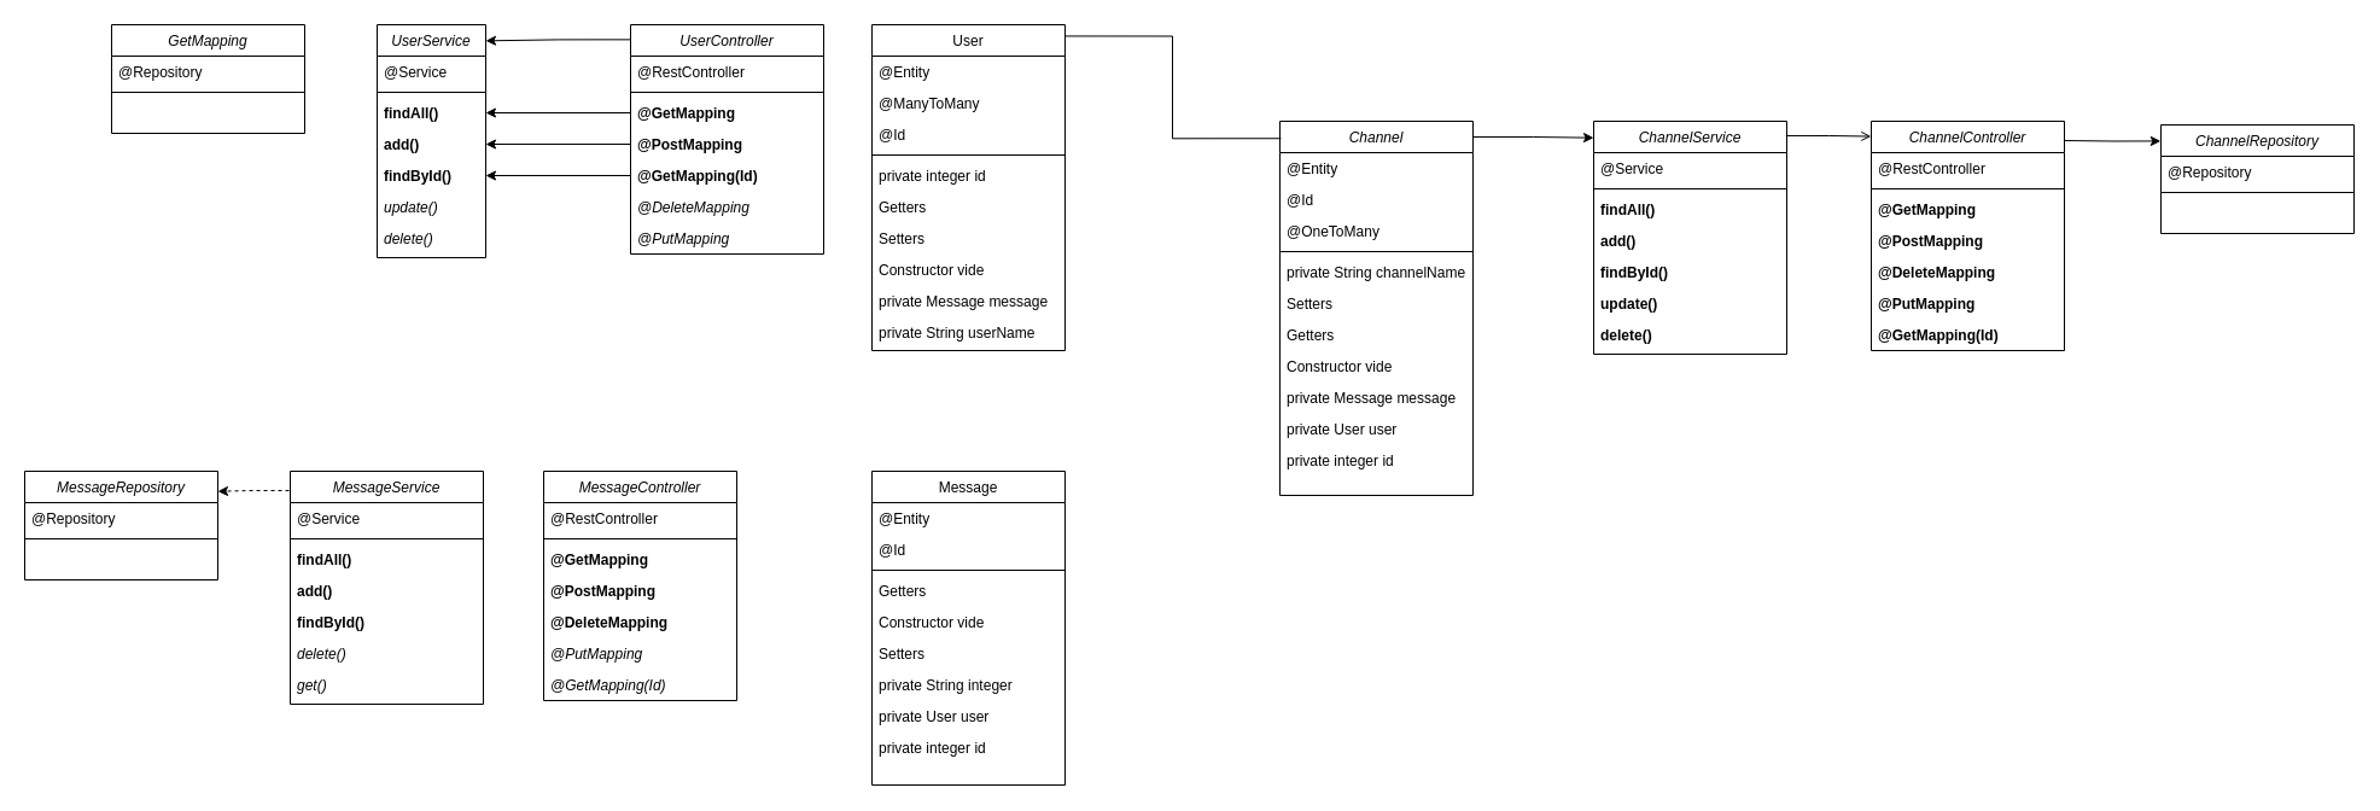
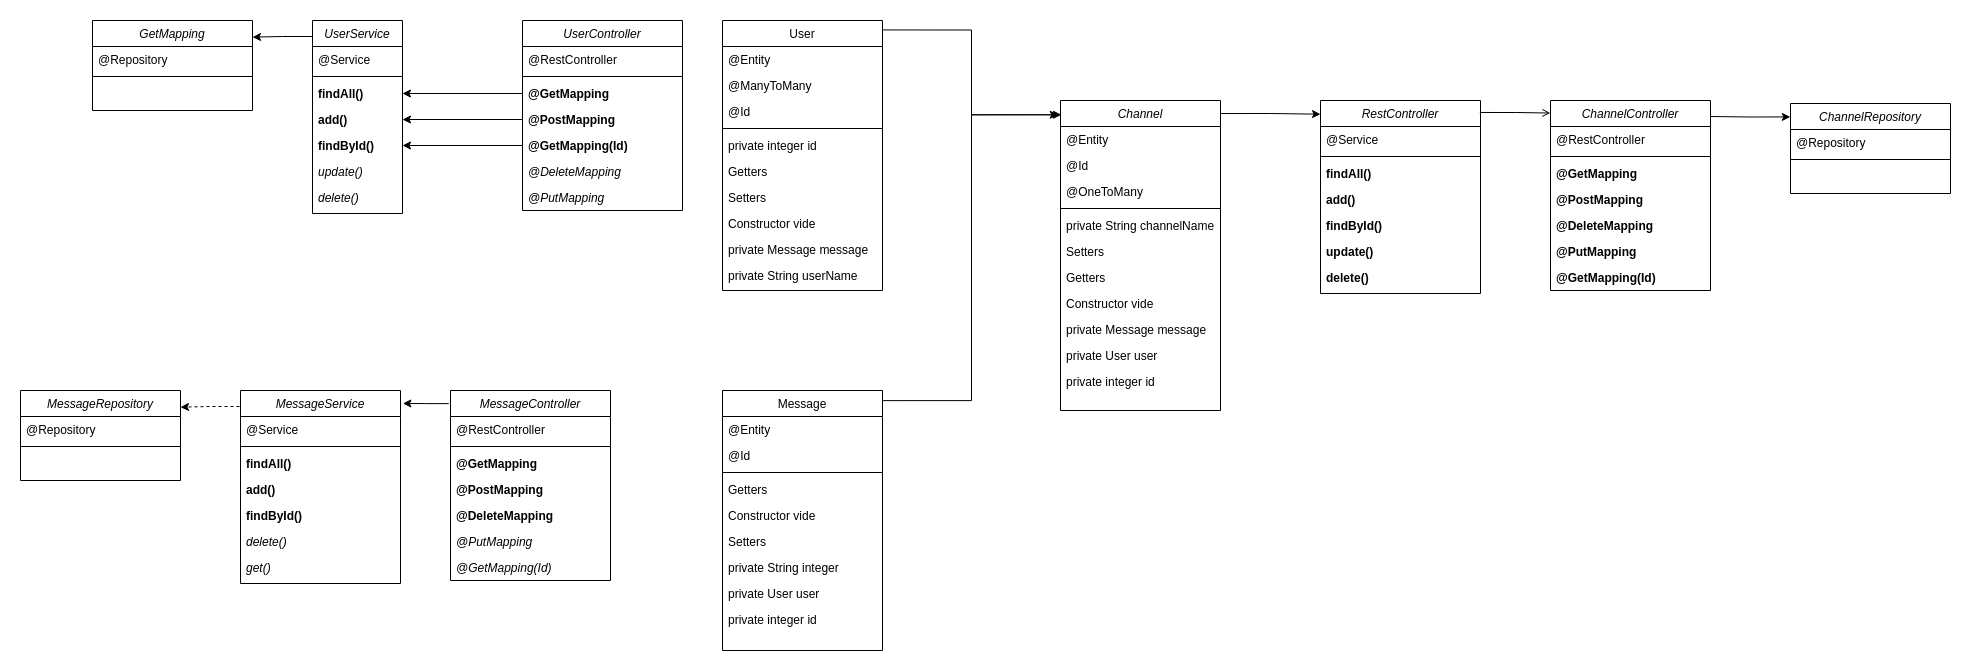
- <mxCell id="99" style="edgeStyle=orthogonalEdgeStyle;rounded=0;orthogonalLoop=1;jettySize=auto;html=1;exitX=-0.002;exitY=0.065;exitDx=0;exitDy=0;entryX=1;entryY=0.069;entryDx=0;entryDy=0;entryPerimeter=0;exitPerimeter=0;" edge="1" parent="1" source="63" target="71"><mxGeometry relative="1" as="geometry" /></mxCell>
+ <mxCell id="62" style="edgeStyle=orthogonalEdgeStyle;rounded=0;orthogonalLoop=1;jettySize=auto;html=1;exitX=-0.006;exitY=0.083;exitDx=0;exitDy=0;exitPerimeter=0;entryX=1;entryY=0.185;entryDx=0;entryDy=0;entryPerimeter=0;" edge="1" parent="1" source="71" target="59"><mxGeometry relative="1" as="geometry"><mxPoint x="152" y="20" as="sourcePoint" /></mxGeometry></mxCell>
- <mxCell id="38" value="ChannelService" style="swimlane;fontStyle=2;align=center;verticalAlign=top;childLayout=stackLayout;horizontal=1;startSize=26;horizontalStack=0;resizeParent=1;resizeLast=0;collapsible=1;marginBottom=0;rounded=0;shadow=0;strokeWidth=1;" vertex="1" parent="1"><mxGeometry x="1320" y="100" width="160" height="193" as="geometry"><mxRectangle x="230" y="140" width="160" height="26" as="alternateBounds" /></mxGeometry></mxCell>
+ <mxCell id="38" value="RestController" style="swimlane;fontStyle=2;align=center;verticalAlign=top;childLayout=stackLayout;horizontal=1;startSize=26;horizontalStack=0;resizeParent=1;resizeLast=0;collapsible=1;marginBottom=0;rounded=0;shadow=0;strokeWidth=1;" vertex="1" parent="1"><mxGeometry x="1320" y="100" width="160" height="193" as="geometry"><mxRectangle x="230" y="140" width="160" height="26" as="alternateBounds" /></mxGeometry></mxCell>
- <mxCell id="54" style="edgeStyle=orthogonalEdgeStyle;rounded=0;orthogonalLoop=1;jettySize=auto;html=1;exitX=1.001;exitY=0.035;exitDx=0;exitDy=0;entryX=0.006;entryY=0.046;entryDx=0;entryDy=0;entryPerimeter=0;exitPerimeter=0;endArrow=none;" edge="1" parent="1" source="17" target="5"><mxGeometry relative="1" as="geometry" /></mxCell>
+ <mxCell id="54" style="edgeStyle=orthogonalEdgeStyle;rounded=0;orthogonalLoop=1;jettySize=auto;html=1;exitX=1.001;exitY=0.035;exitDx=0;exitDy=0;entryX=0.006;entryY=0.046;entryDx=0;entryDy=0;entryPerimeter=0;exitPerimeter=0;" edge="1" parent="1" source="17" target="5"><mxGeometry relative="1" as="geometry" /></mxCell>
+ <mxCell id="55" style="edgeStyle=orthogonalEdgeStyle;rounded=0;orthogonalLoop=1;jettySize=auto;html=1;exitX=1.004;exitY=0.039;exitDx=0;exitDy=0;entryX=-0.014;entryY=0.046;entryDx=0;entryDy=0;entryPerimeter=0;exitPerimeter=0;" edge="1" parent="1" source="28" target="5"><mxGeometry relative="1" as="geometry" /></mxCell>
+ <mxCell id="103" style="edgeStyle=orthogonalEdgeStyle;rounded=0;orthogonalLoop=1;jettySize=auto;html=1;exitX=-0.011;exitY=0.069;exitDx=0;exitDy=0;entryX=1.015;entryY=0.067;entryDx=0;entryDy=0;entryPerimeter=0;exitPerimeter=0;" edge="1" parent="1" source="83" target="91"><mxGeometry relative="1" as="geometry" /></mxCell>
